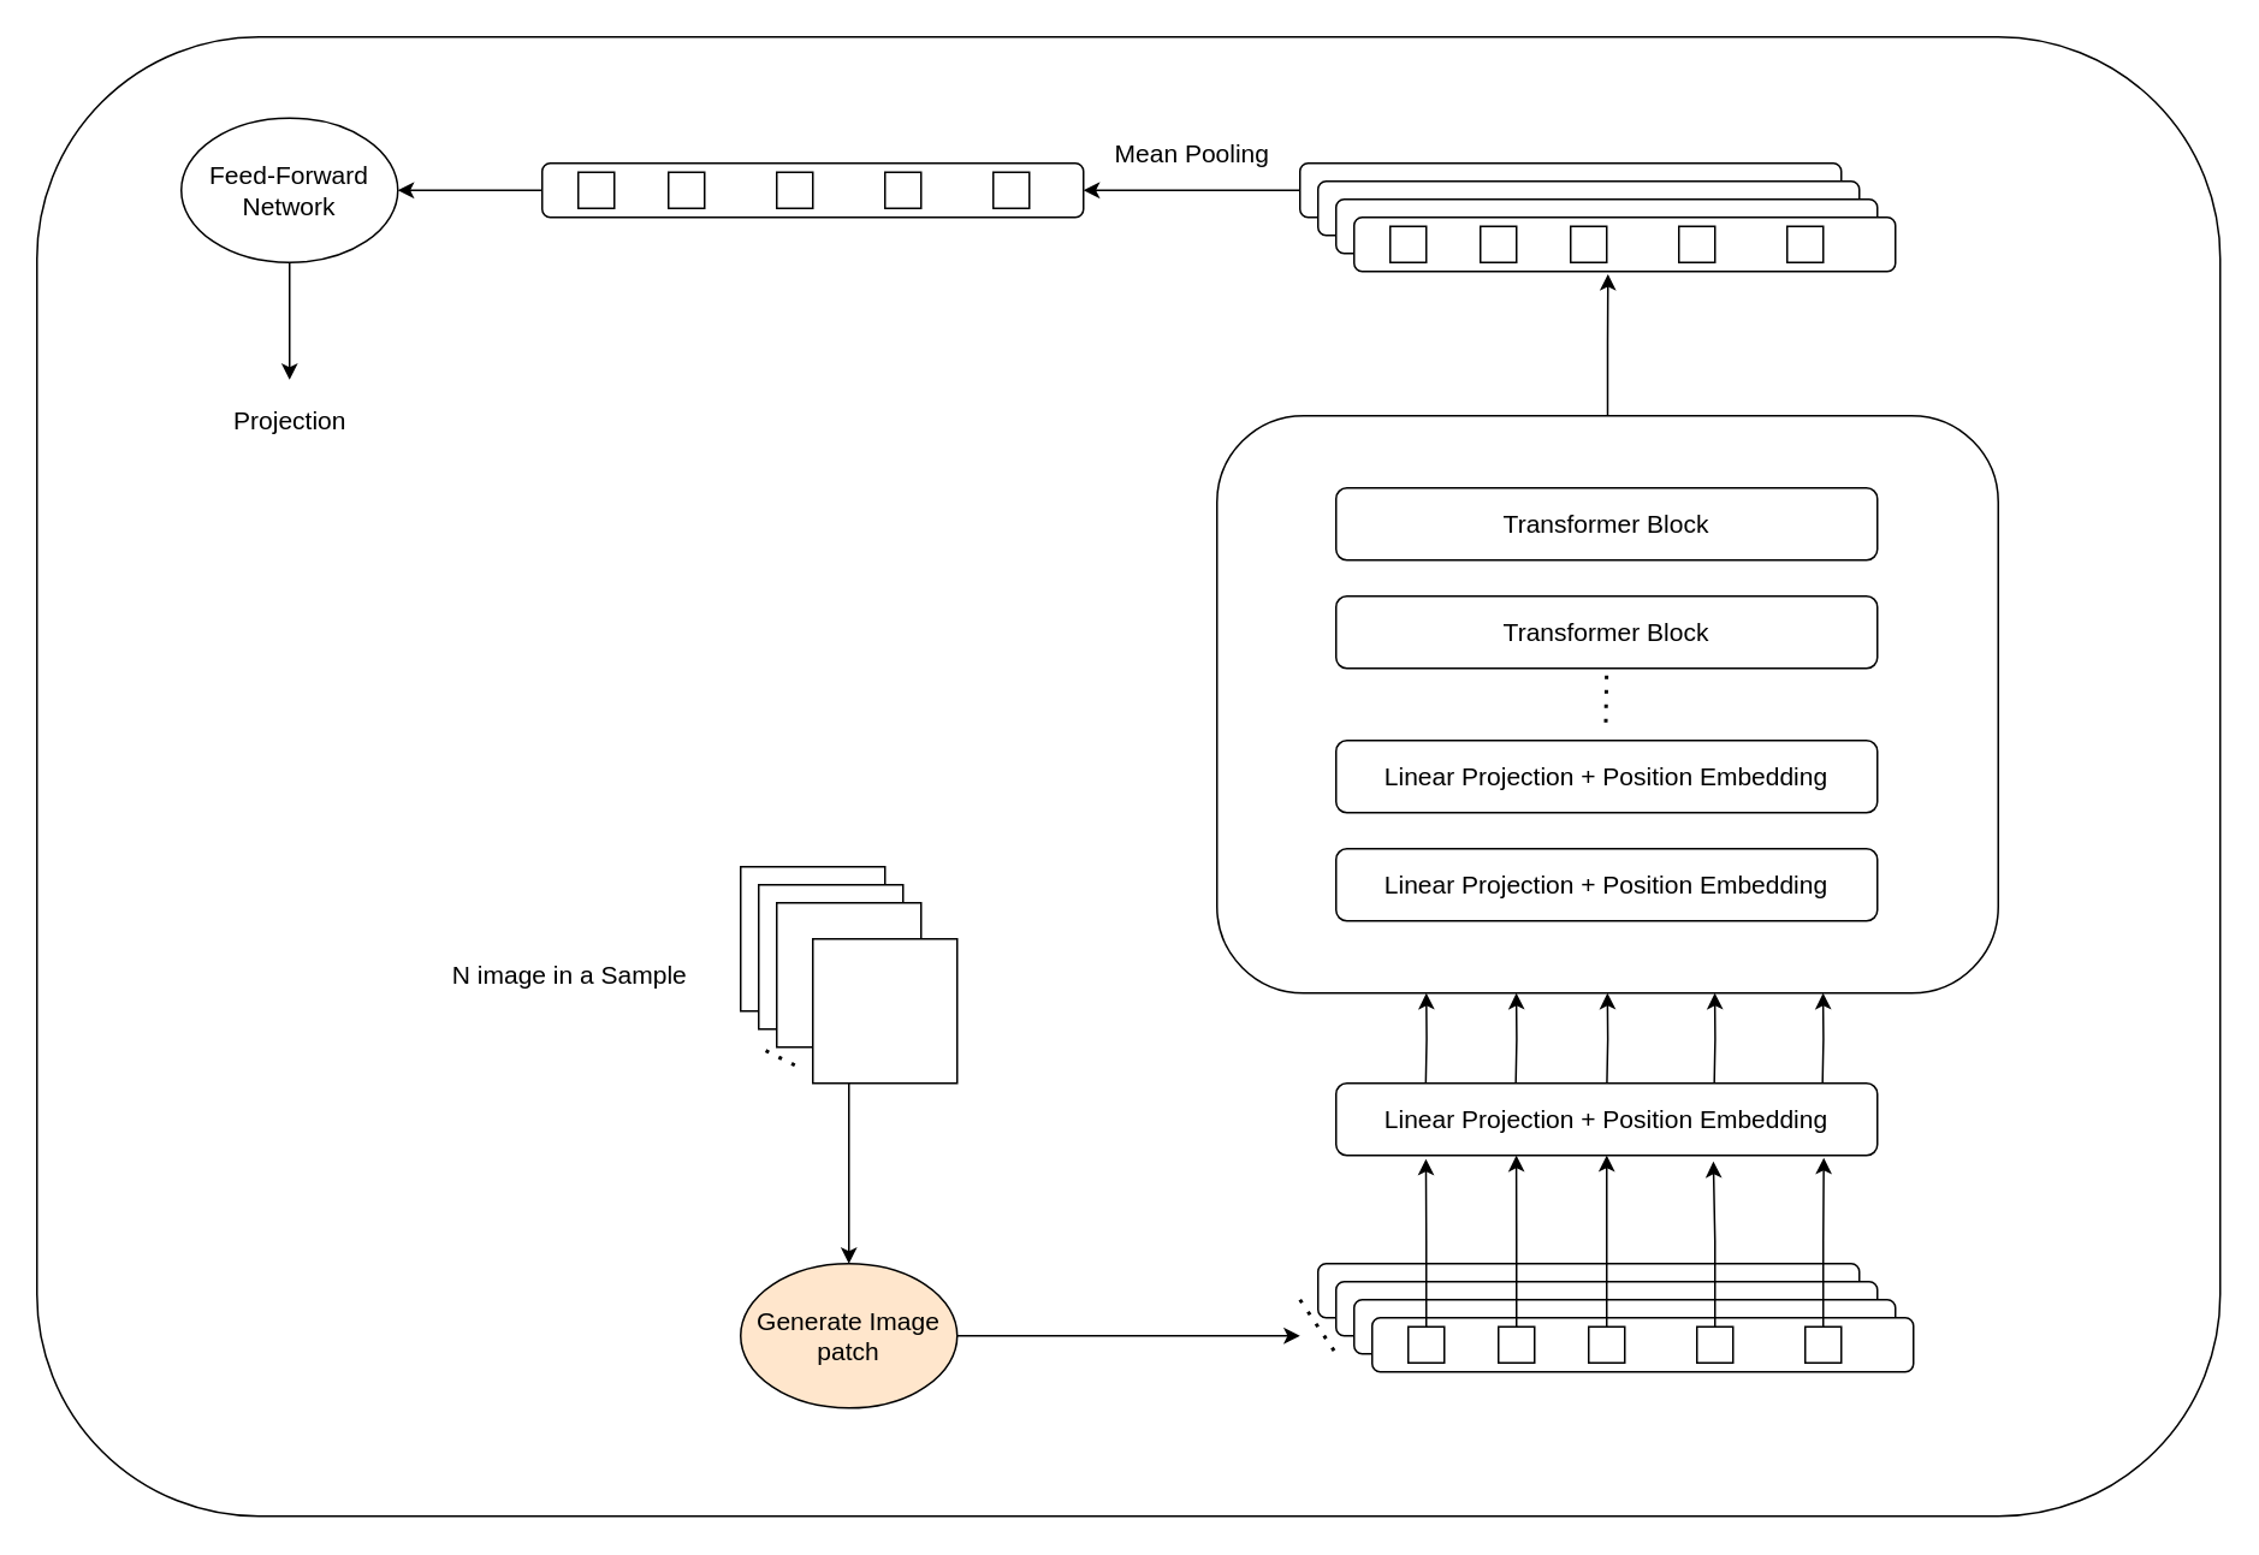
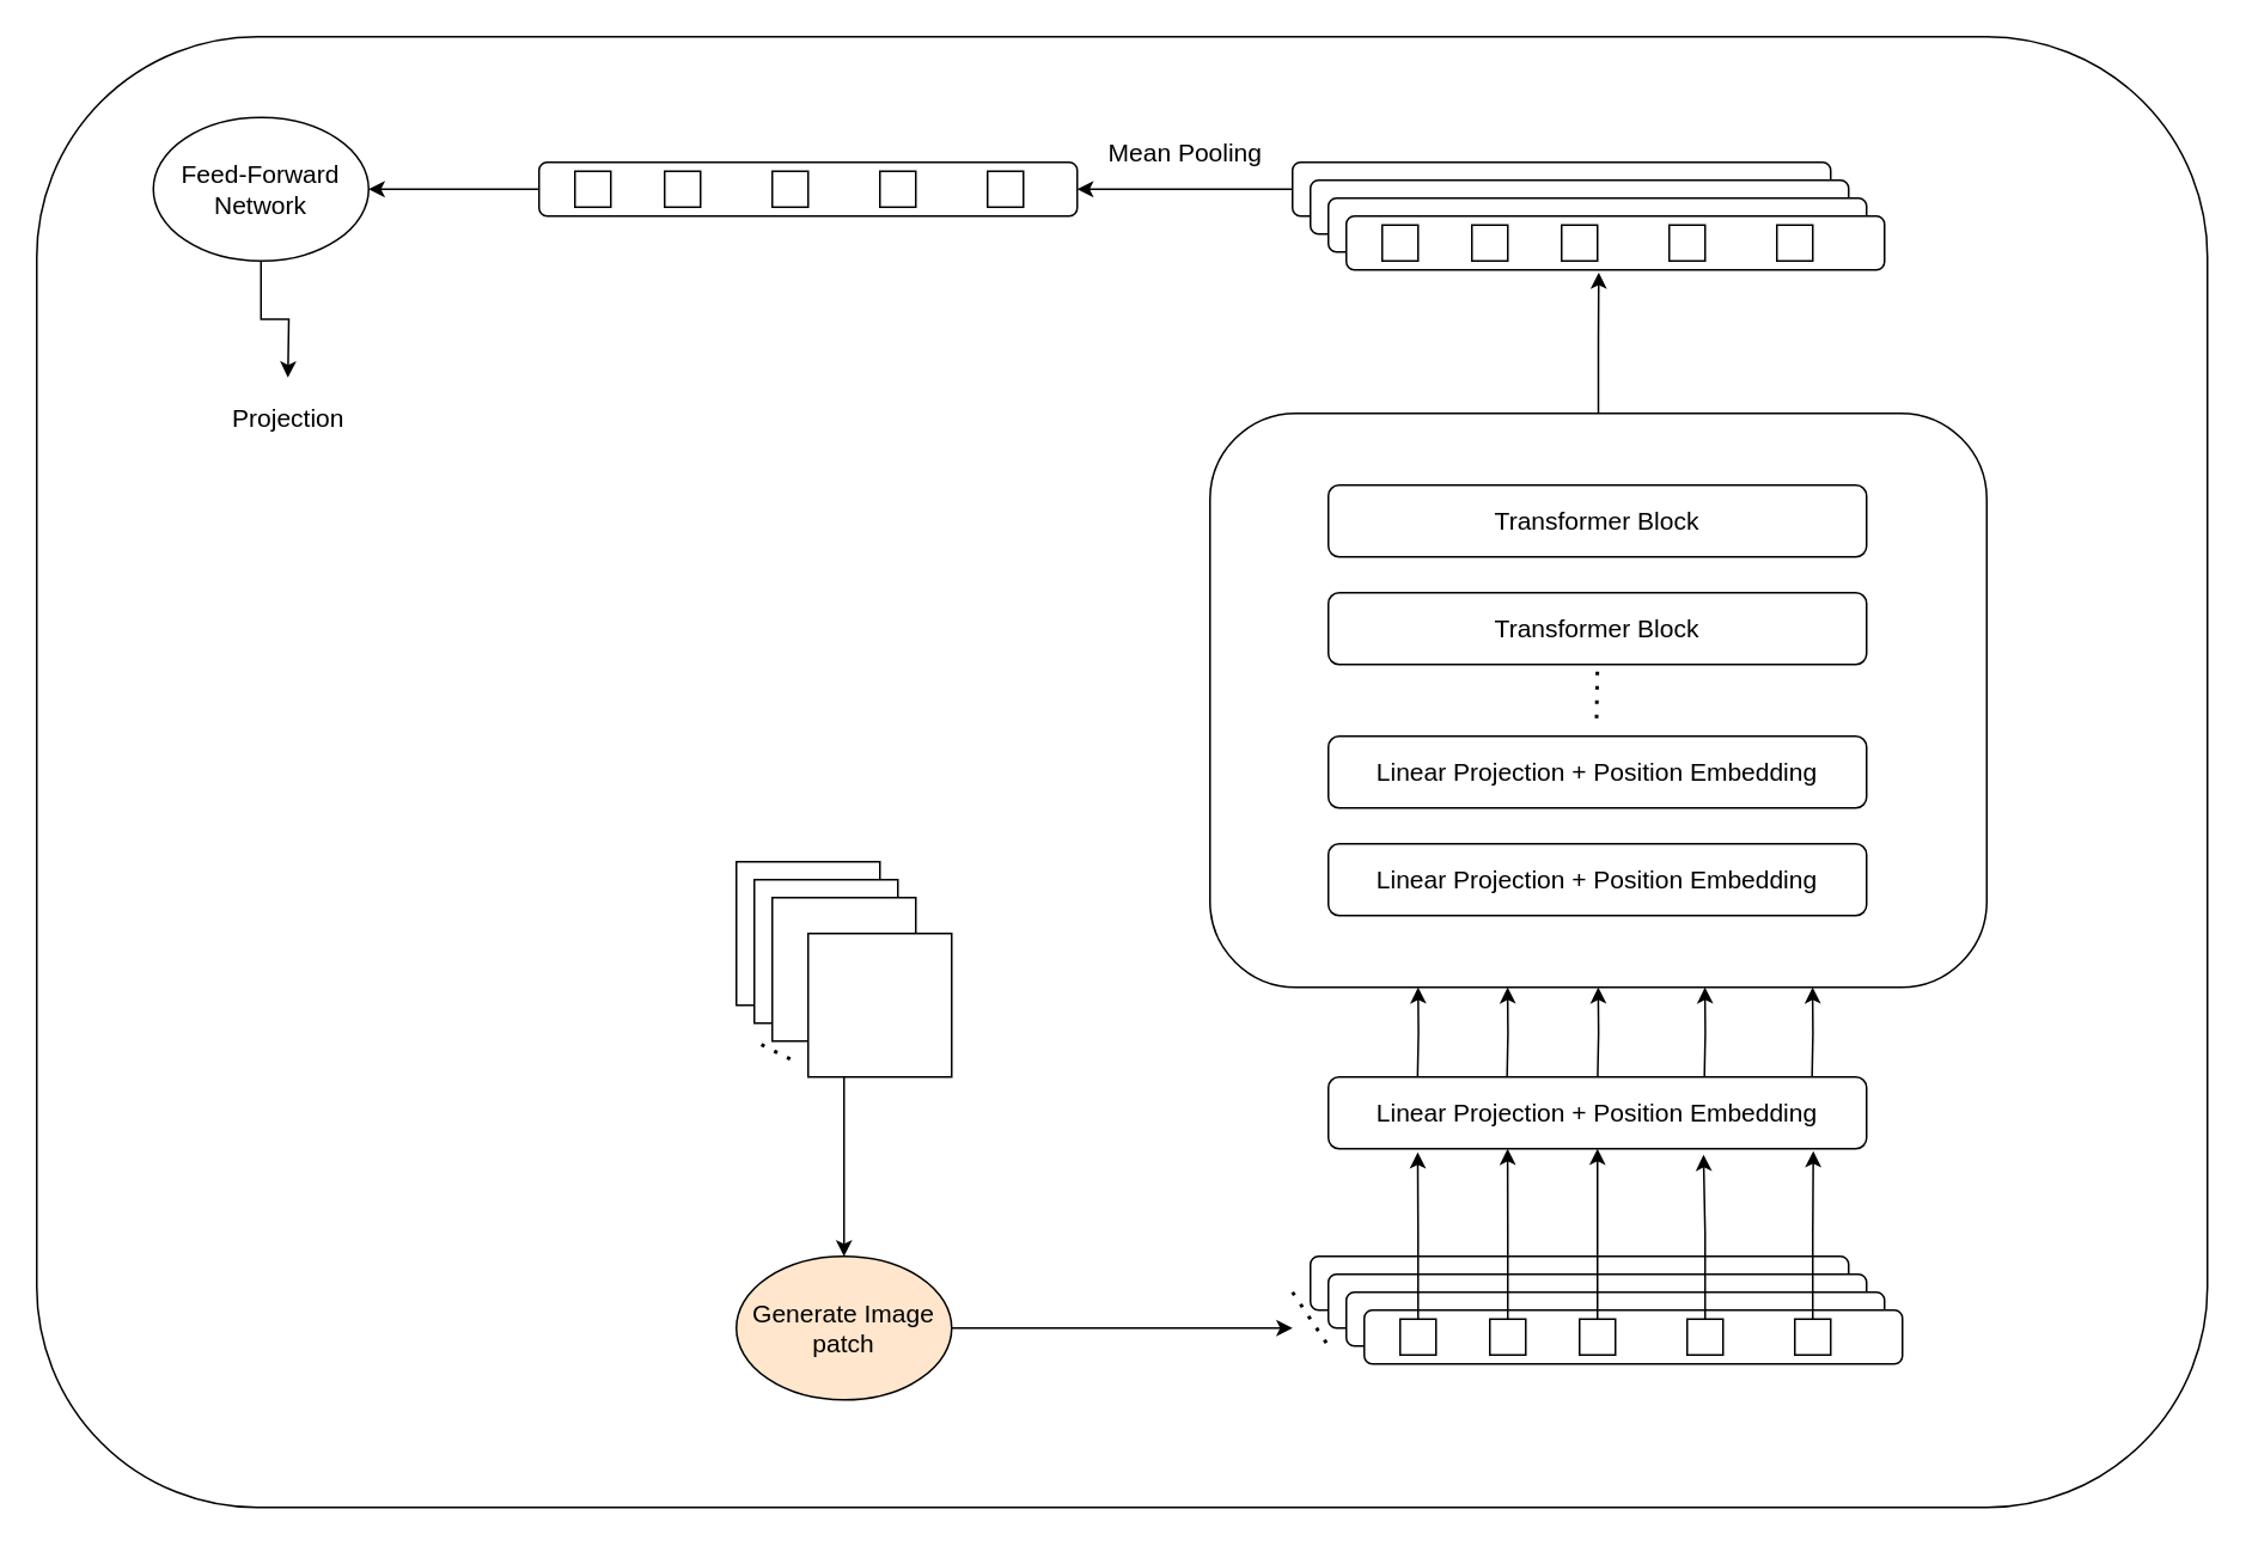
- <mxCell id="58" value="&lt;font style=&quot;font-size: 14px;&quot;&gt;Feed-Forward Network&lt;/font&gt;" style="ellipse;whiteSpace=wrap;html=1;" parent="1" vertex="1"><mxGeometry x="100" y="65" width="120" height="80" as="geometry" /></mxCell>
+ <mxCell id="58" value="&lt;font style=&quot;font-size: 14px;&quot;&gt;Feed-Forward Network&lt;/font&gt;" style="ellipse;whiteSpace=wrap;html=1;" parent="1" vertex="1"><mxGeometry x="85" y="65" width="120" height="80" as="geometry" /></mxCell>
- <mxCell id="60" value="&lt;font style=&quot;font-size: 14px;&quot;&gt;N image in a Sample&lt;/font&gt;" style="text;html=1;align=center;verticalAlign=middle;resizable=0;points=[];autosize=1;strokeColor=none;fillColor=none;" vertex="1" parent="1"><mxGeometry x="240" y="525" width="150" height="30" as="geometry" /></mxCell>
